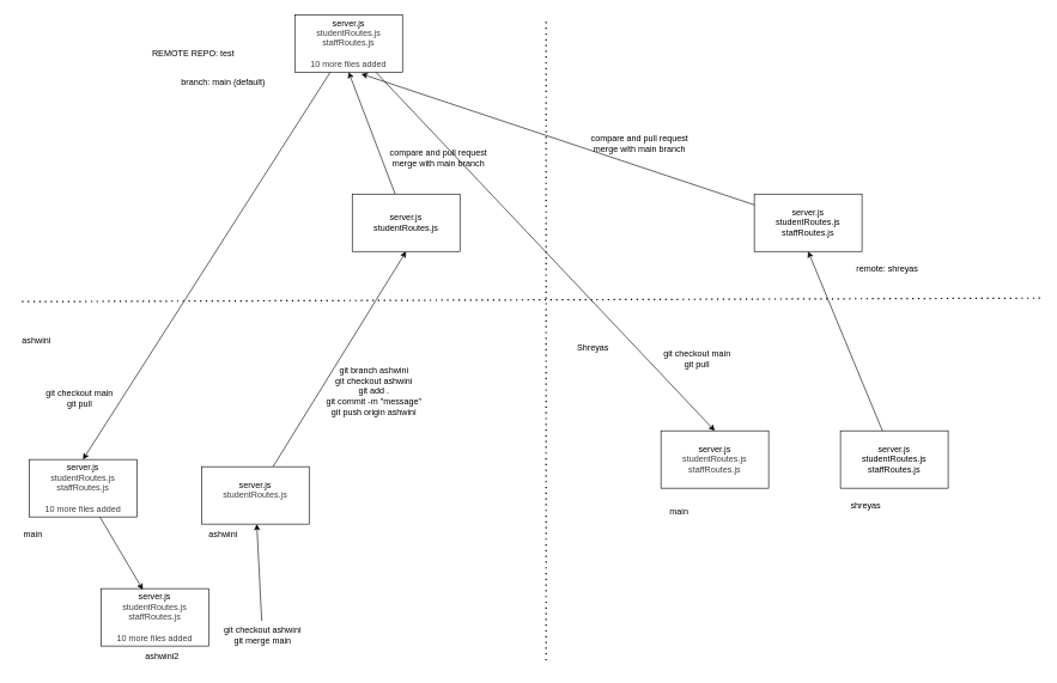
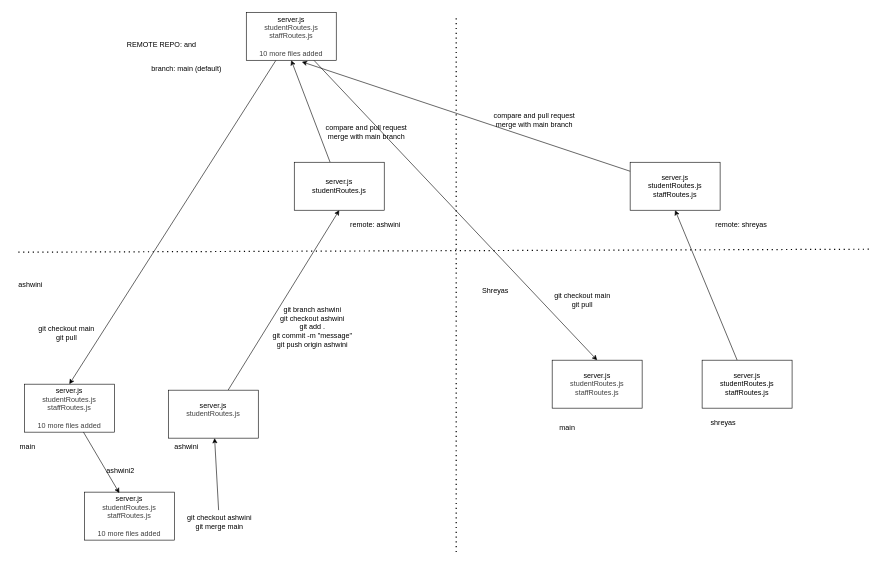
- <mxCell id="5" value="REMOTE REPO: test&amp;nbsp;" style="text;html=1;align=center;verticalAlign=middle;resizable=0;points=[];autosize=1;strokeColor=none;fillColor=none;" parent="1" vertex="1"><mxGeometry x="200" y="60" width="140" height="30" as="geometry" /></mxCell>
+ <mxCell id="5" value="REMOTE REPO: and&amp;nbsp;" style="text;html=1;align=center;verticalAlign=middle;resizable=0;points=[];autosize=1;strokeColor=none;fillColor=none;" parent="1" vertex="1"><mxGeometry x="200" y="60" width="140" height="30" as="geometry" /></mxCell>
+ <mxCell id="16" value="remote: ashwini" style="text;html=1;align=center;verticalAlign=middle;resizable=0;points=[];autosize=1;strokeColor=none;fillColor=none;" vertex="1" parent="1"><mxGeometry x="570" y="360" width="110" height="30" as="geometry" /></mxCell>
- <mxCell id="36" value="git checkout ashwini&lt;div&gt;git merge main&lt;/div&gt;" style="text;html=1;align=center;verticalAlign=middle;resizable=0;points=[];autosize=1;strokeColor=none;fillColor=none;" vertex="1" parent="1"><mxGeometry x="300" y="865" width="130" height="40" as="geometry" /></mxCell>
+ <mxCell id="36" value="git checkout ashwini&lt;div&gt;git merge main&lt;/div&gt;" style="text;html=1;align=center;verticalAlign=middle;resizable=0;points=[];autosize=1;strokeColor=none;fillColor=none;" vertex="1" parent="1"><mxGeometry x="300" y="850" width="130" height="40" as="geometry" /></mxCell>
- <mxCell id="32" value="ashwini2" style="text;html=1;align=center;verticalAlign=middle;resizable=0;points=[];autosize=1;strokeColor=none;fillColor=none;" vertex="1" parent="1"><mxGeometry x="190" y="900" width="70" height="30" as="geometry" /></mxCell>
+ <mxCell id="32" value="ashwini2" style="text;html=1;align=center;verticalAlign=middle;resizable=0;points=[];autosize=1;strokeColor=none;fillColor=none;" vertex="1" parent="1"><mxGeometry x="165" y="770" width="70" height="30" as="geometry" /></mxCell>
